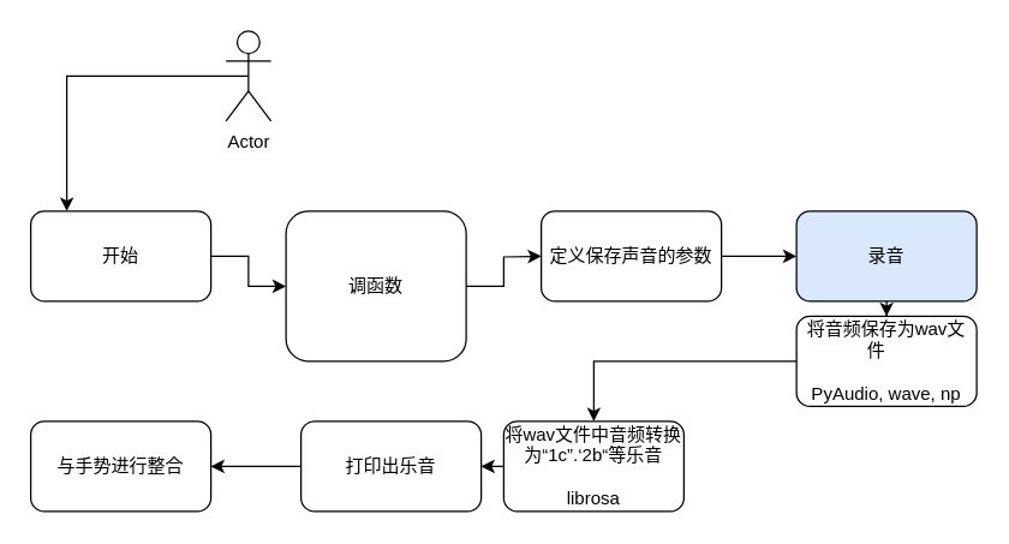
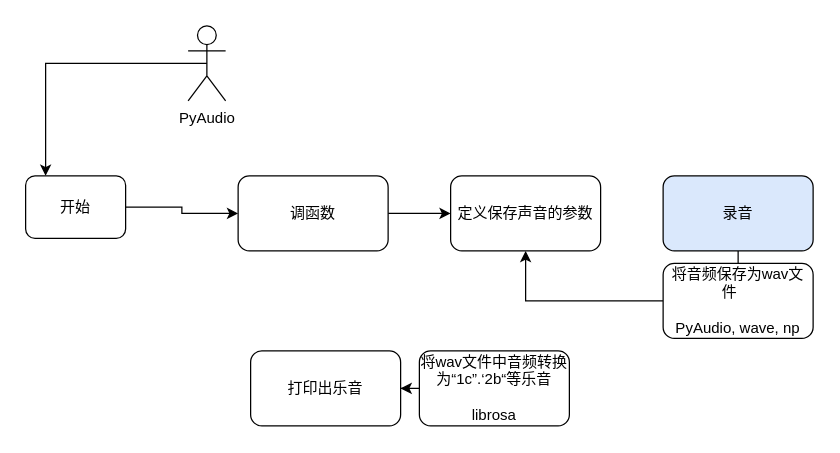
- <mxCell id="18" value="Actor" style="shape=umlActor;verticalLabelPosition=bottom;labelBackgroundColor=#ffffff;verticalAlign=top;html=1;outlineConnect=0;" vertex="1" parent="1"><mxGeometry x="150" y="20" width="30" height="60" as="geometry" /></mxCell>
+ <mxCell id="18" value="PyAudio" style="shape=umlActor;verticalLabelPosition=bottom;labelBackgroundColor=#ffffff;verticalAlign=top;html=1;outlineConnect=0;" vertex="1" parent="1"><mxGeometry x="150" y="20" width="30" height="60" as="geometry" /></mxCell>
- <mxCell id="3" value="开始" style="rounded=1;whiteSpace=wrap;html=1;" vertex="1" parent="1"><mxGeometry x="20" y="140" width="120" height="60" as="geometry" /></mxCell>
+ <mxCell id="3" value="开始" style="rounded=1;whiteSpace=wrap;html=1;" vertex="1" parent="1"><mxGeometry x="20" y="140" width="80" height="50" as="geometry" /></mxCell>
- <mxCell id="6" value="" style="edgeStyle=orthogonalEdgeStyle;rounded=0;orthogonalLoop=1;jettySize=auto;html=1;" edge="1" parent="1" source="7" target="9"><mxGeometry relative="1" as="geometry" /></mxCell>
- <mxCell id="5" value="调函数" style="rounded=1;whiteSpace=wrap;html=1;" vertex="1" parent="1"><mxGeometry x="190" y="140" width="120" height="100" as="geometry" /></mxCell>
+ <mxCell id="5" value="调函数" style="rounded=1;whiteSpace=wrap;html=1;" vertex="1" parent="1"><mxGeometry x="190" y="140" width="120" height="60" as="geometry" /></mxCell>
- <mxCell id="8" value="" style="edgeStyle=orthogonalEdgeStyle;rounded=0;orthogonalLoop=1;jettySize=auto;html=1;" edge="1" parent="1" source="9" target="11"><mxGeometry relative="1" as="geometry" /></mxCell>
+ <mxCell id="8" value="" style="edgeStyle=orthogonalEdgeStyle;rounded=0;orthogonalLoop=1;jettySize=auto;html=1;endArrow=none;" edge="1" parent="1" source="9" target="11"><mxGeometry relative="1" as="geometry" /></mxCell>
- <mxCell id="10" value="" style="edgeStyle=orthogonalEdgeStyle;rounded=0;orthogonalLoop=1;jettySize=auto;html=1;" edge="1" parent="1" source="11" target="13"><mxGeometry relative="1" as="geometry" /></mxCell>
+ <mxCell id="10" value="" style="edgeStyle=orthogonalEdgeStyle;rounded=0;orthogonalLoop=1;jettySize=auto;html=1;" edge="1" parent="1" source="11" target="7"><mxGeometry relative="1" as="geometry" /></mxCell>
- <mxCell id="16" value="与手势进行整合" style="rounded=1;whiteSpace=wrap;html=1;" vertex="1" parent="1"><mxGeometry x="20" y="280" width="120" height="60" as="geometry" /></mxCell>
- <mxCell id="14" value="" style="edgeStyle=orthogonalEdgeStyle;rounded=0;orthogonalLoop=1;jettySize=auto;html=1;" edge="1" parent="1" source="15" target="16"><mxGeometry relative="1" as="geometry" /></mxCell>
